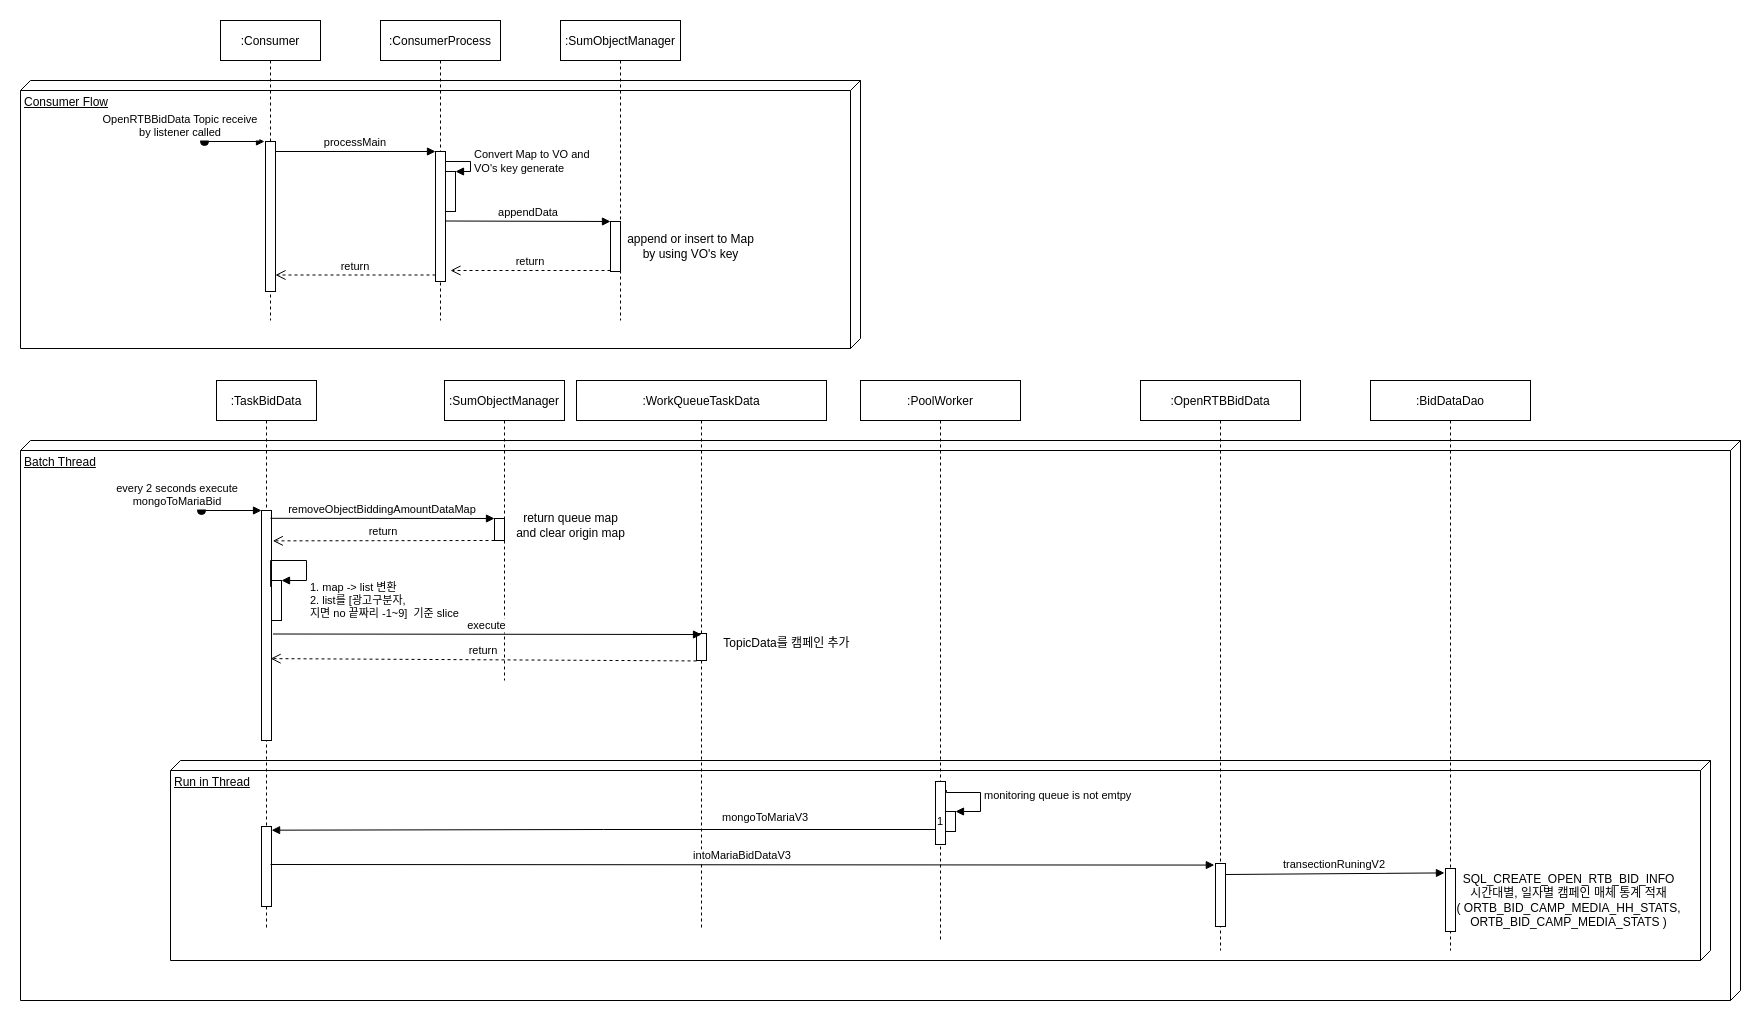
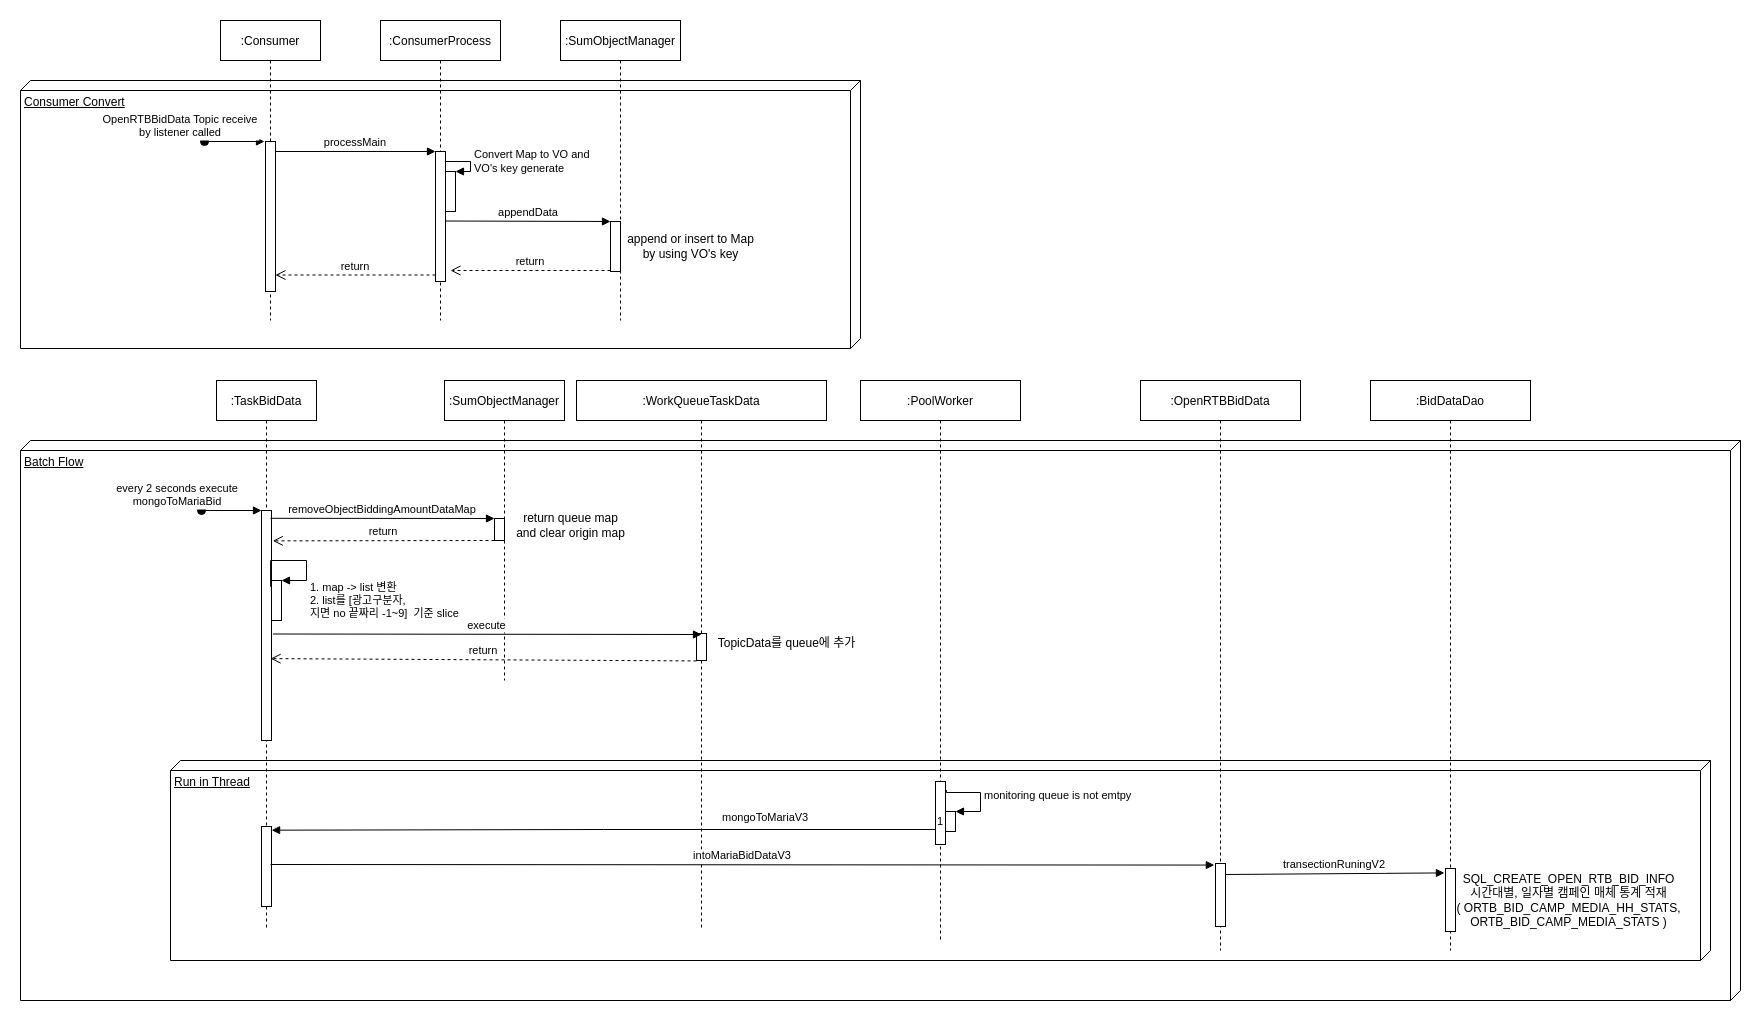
- <mxCell id="4" value="Consumer Flow" style="verticalAlign=top;align=left;spacingTop=8;spacingLeft=2;spacingRight=12;shape=cube;size=10;direction=south;fontStyle=4;html=1;" parent="1" vertex="1"><mxGeometry x="20" y="80" width="840" height="268" as="geometry" /></mxCell>
+ <mxCell id="4" value="Consumer Convert" style="verticalAlign=top;align=left;spacingTop=8;spacingLeft=2;spacingRight=12;shape=cube;size=10;direction=south;fontStyle=4;html=1;" parent="1" vertex="1"><mxGeometry x="20" y="80" width="840" height="268" as="geometry" /></mxCell>
- <mxCell id="2" value="Batch Thread" style="verticalAlign=top;align=left;spacingTop=8;spacingLeft=2;spacingRight=12;shape=cube;size=10;direction=south;fontStyle=4;html=1;" vertex="1" parent="1"><mxGeometry x="20" y="440" width="1720" height="560" as="geometry" /></mxCell>
+ <mxCell id="2" value="Batch Flow" style="verticalAlign=top;align=left;spacingTop=8;spacingLeft=2;spacingRight=12;shape=cube;size=10;direction=south;fontStyle=4;html=1;" vertex="1" parent="1"><mxGeometry x="20" y="440" width="1720" height="560" as="geometry" /></mxCell>
- <mxCell id="32" value="TopicData를 캠페인 추가" style="text;html=1;align=center;verticalAlign=middle;resizable=0;points=[];autosize=1;strokeColor=none;fillColor=none;" parent="30" vertex="1"><mxGeometry x="130" y="253" width="160" height="20" as="geometry" /></mxCell>
+ <mxCell id="32" value="TopicData를 queue에 추가" style="text;html=1;align=center;verticalAlign=middle;resizable=0;points=[];autosize=1;strokeColor=none;fillColor=none;" parent="30" vertex="1"><mxGeometry x="130" y="253" width="160" height="20" as="geometry" /></mxCell>
